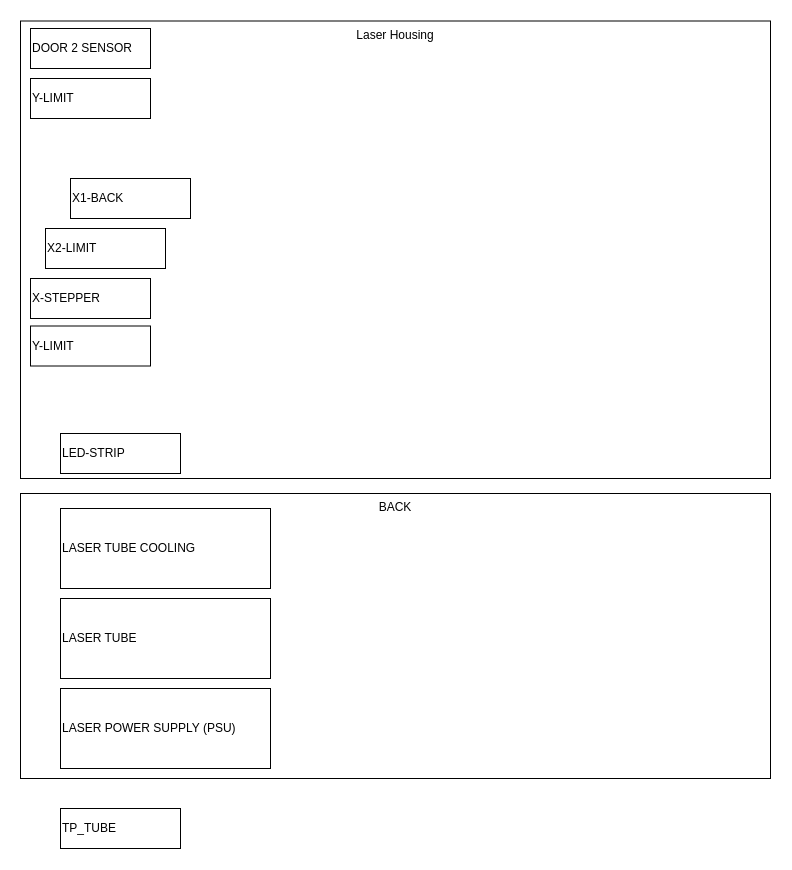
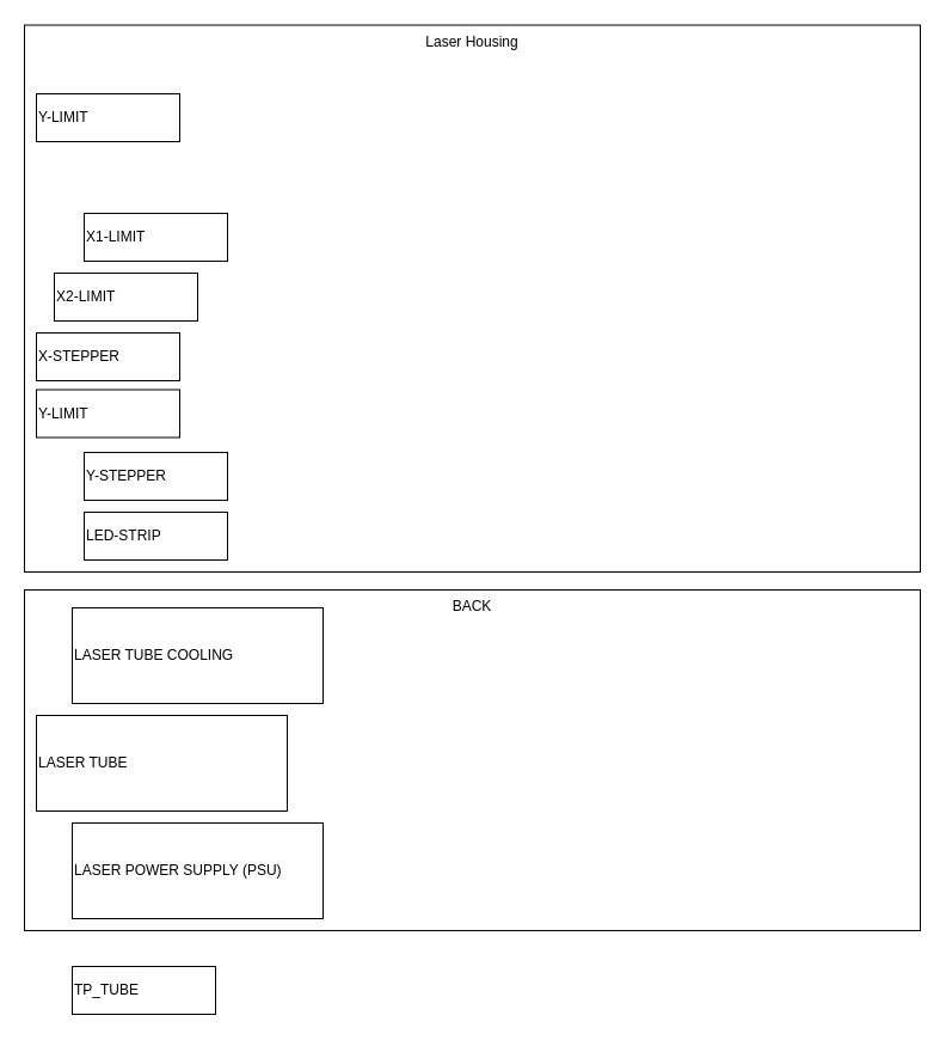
- <mxCell id="3" value="DOOR 2 SENSOR" style="rounded=0;whiteSpace=wrap;html=1;fillColor=none;connectable=0;allowArrows=0;verticalAlign=middle;align=left;" parent="1" vertex="1"><mxGeometry x="30" y="28" width="120" height="40" as="geometry" /></mxCell>
- <mxCell id="9" value="X1-BACK" style="rounded=0;whiteSpace=wrap;html=1;fillColor=none;connectable=0;allowArrows=0;verticalAlign=middle;align=left;" parent="1" vertex="1"><mxGeometry x="70" y="178" width="120" height="40" as="geometry" /></mxCell>
+ <mxCell id="9" value="X1-LIMIT" style="rounded=0;whiteSpace=wrap;html=1;fillColor=none;connectable=0;allowArrows=0;verticalAlign=middle;align=left;" parent="1" vertex="1"><mxGeometry x="70" y="178" width="120" height="40" as="geometry" /></mxCell>
+ <mxCell id="8" value="Y-STEPPER" style="rounded=0;whiteSpace=wrap;html=1;fillColor=none;connectable=0;allowArrows=0;verticalAlign=middle;align=left;" parent="1" vertex="1"><mxGeometry x="70" y="378" width="120" height="40" as="geometry" /></mxCell>
- <mxCell id="10" value="LED-STRIP" style="rounded=0;whiteSpace=wrap;html=1;fillColor=none;connectable=0;allowArrows=0;verticalAlign=middle;align=left;" parent="1" vertex="1"><mxGeometry x="60" y="433" width="120" height="40" as="geometry" /></mxCell>
+ <mxCell id="10" value="LED-STRIP" style="rounded=0;whiteSpace=wrap;html=1;fillColor=none;connectable=0;allowArrows=0;verticalAlign=middle;align=left;" parent="1" vertex="1"><mxGeometry x="70" y="428" width="120" height="40" as="geometry" /></mxCell>
- <mxCell id="13" value="LASER TUBE" style="rounded=0;whiteSpace=wrap;html=1;fillColor=none;connectable=0;allowArrows=0;verticalAlign=middle;align=left;" parent="1" vertex="1"><mxGeometry x="60" y="598" width="210" height="80" as="geometry" /></mxCell>
+ <mxCell id="13" value="LASER TUBE" style="rounded=0;whiteSpace=wrap;html=1;fillColor=none;connectable=0;allowArrows=0;verticalAlign=middle;align=left;" parent="1" vertex="1"><mxGeometry x="30" y="598" width="210" height="80" as="geometry" /></mxCell>
